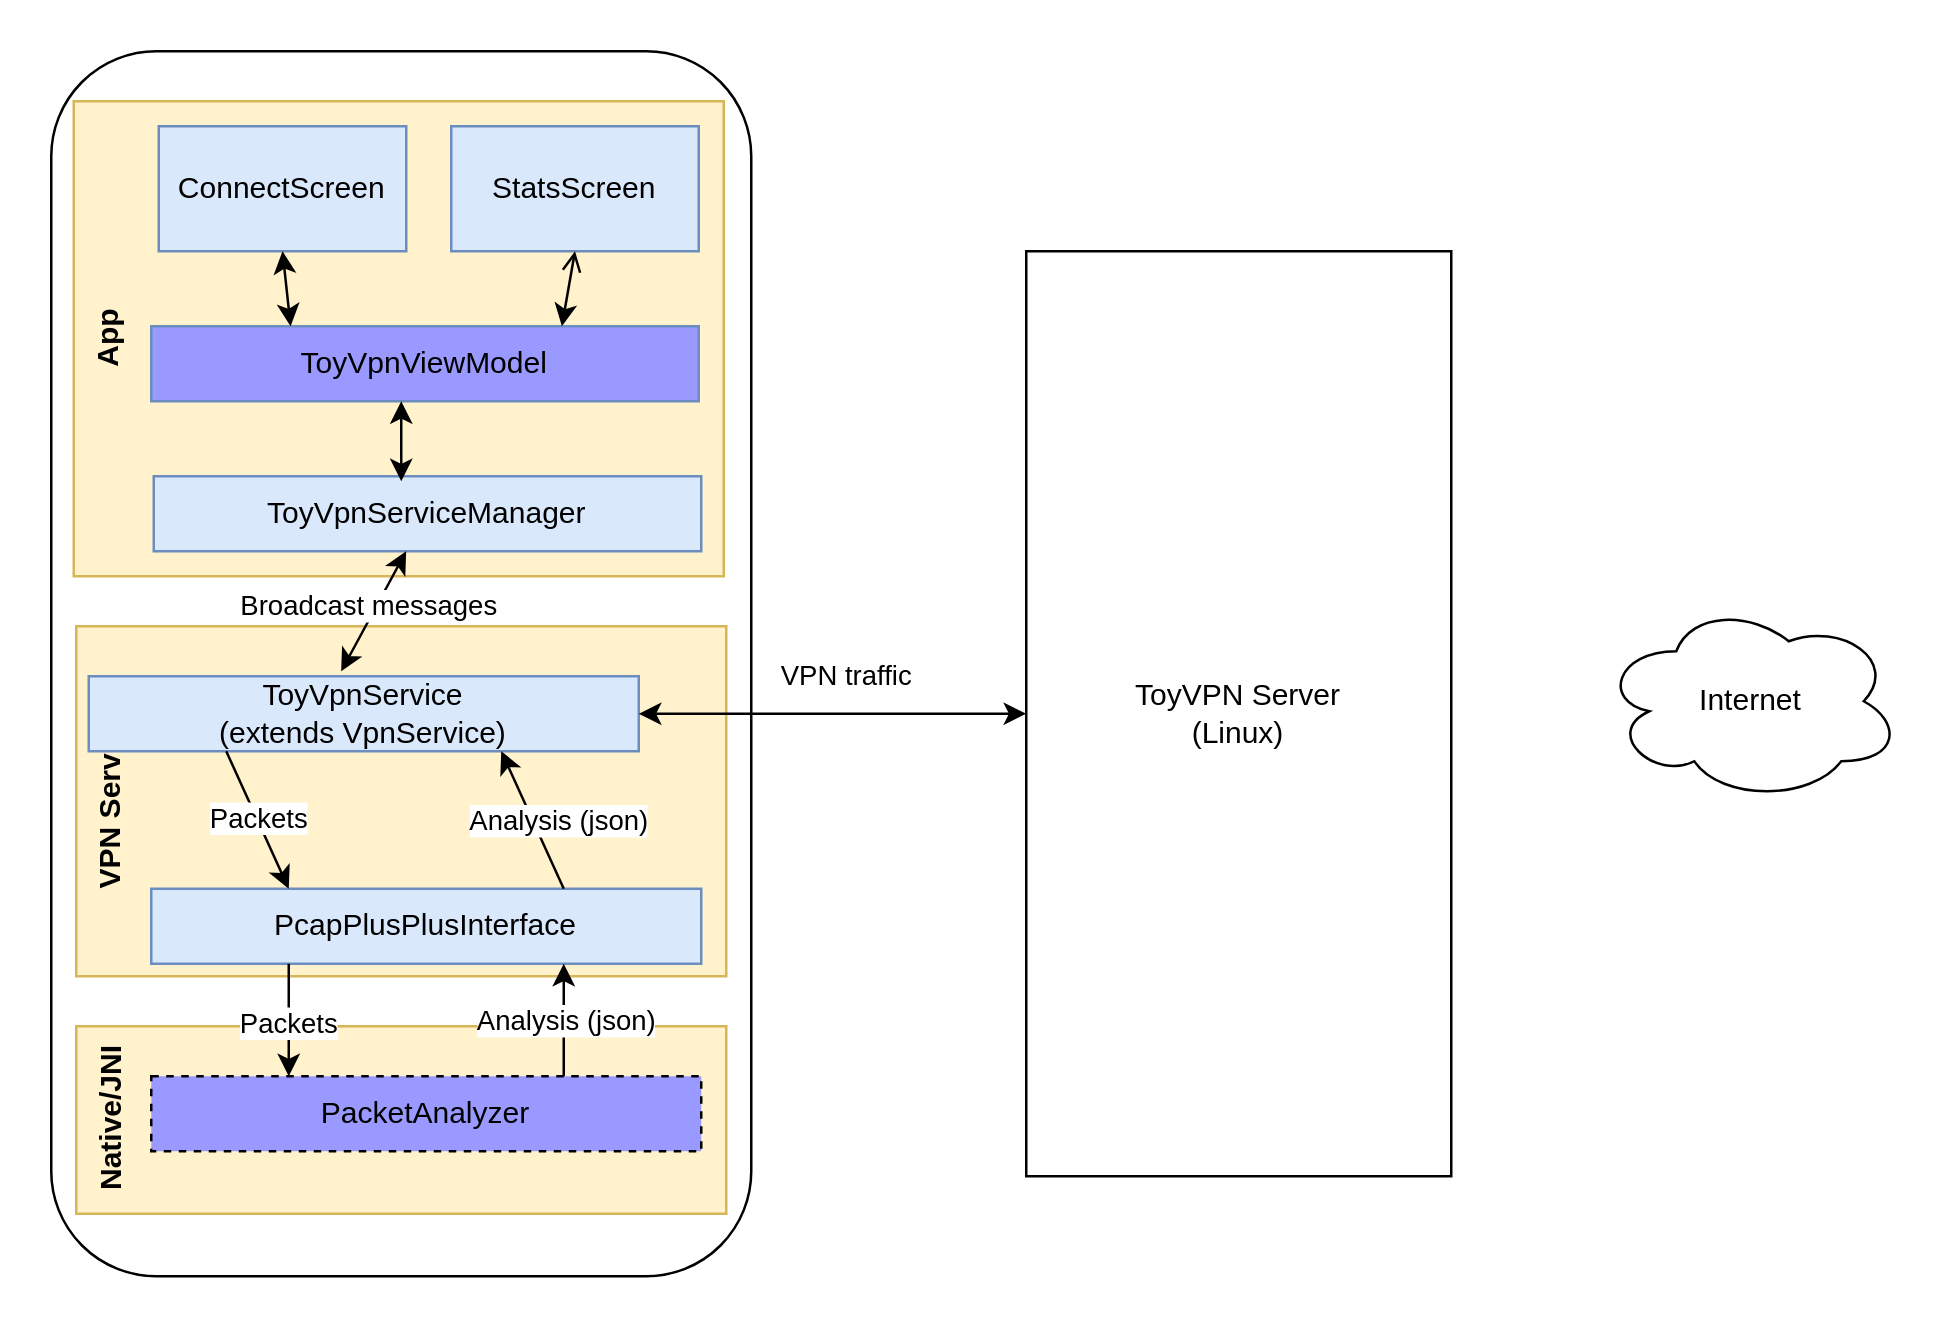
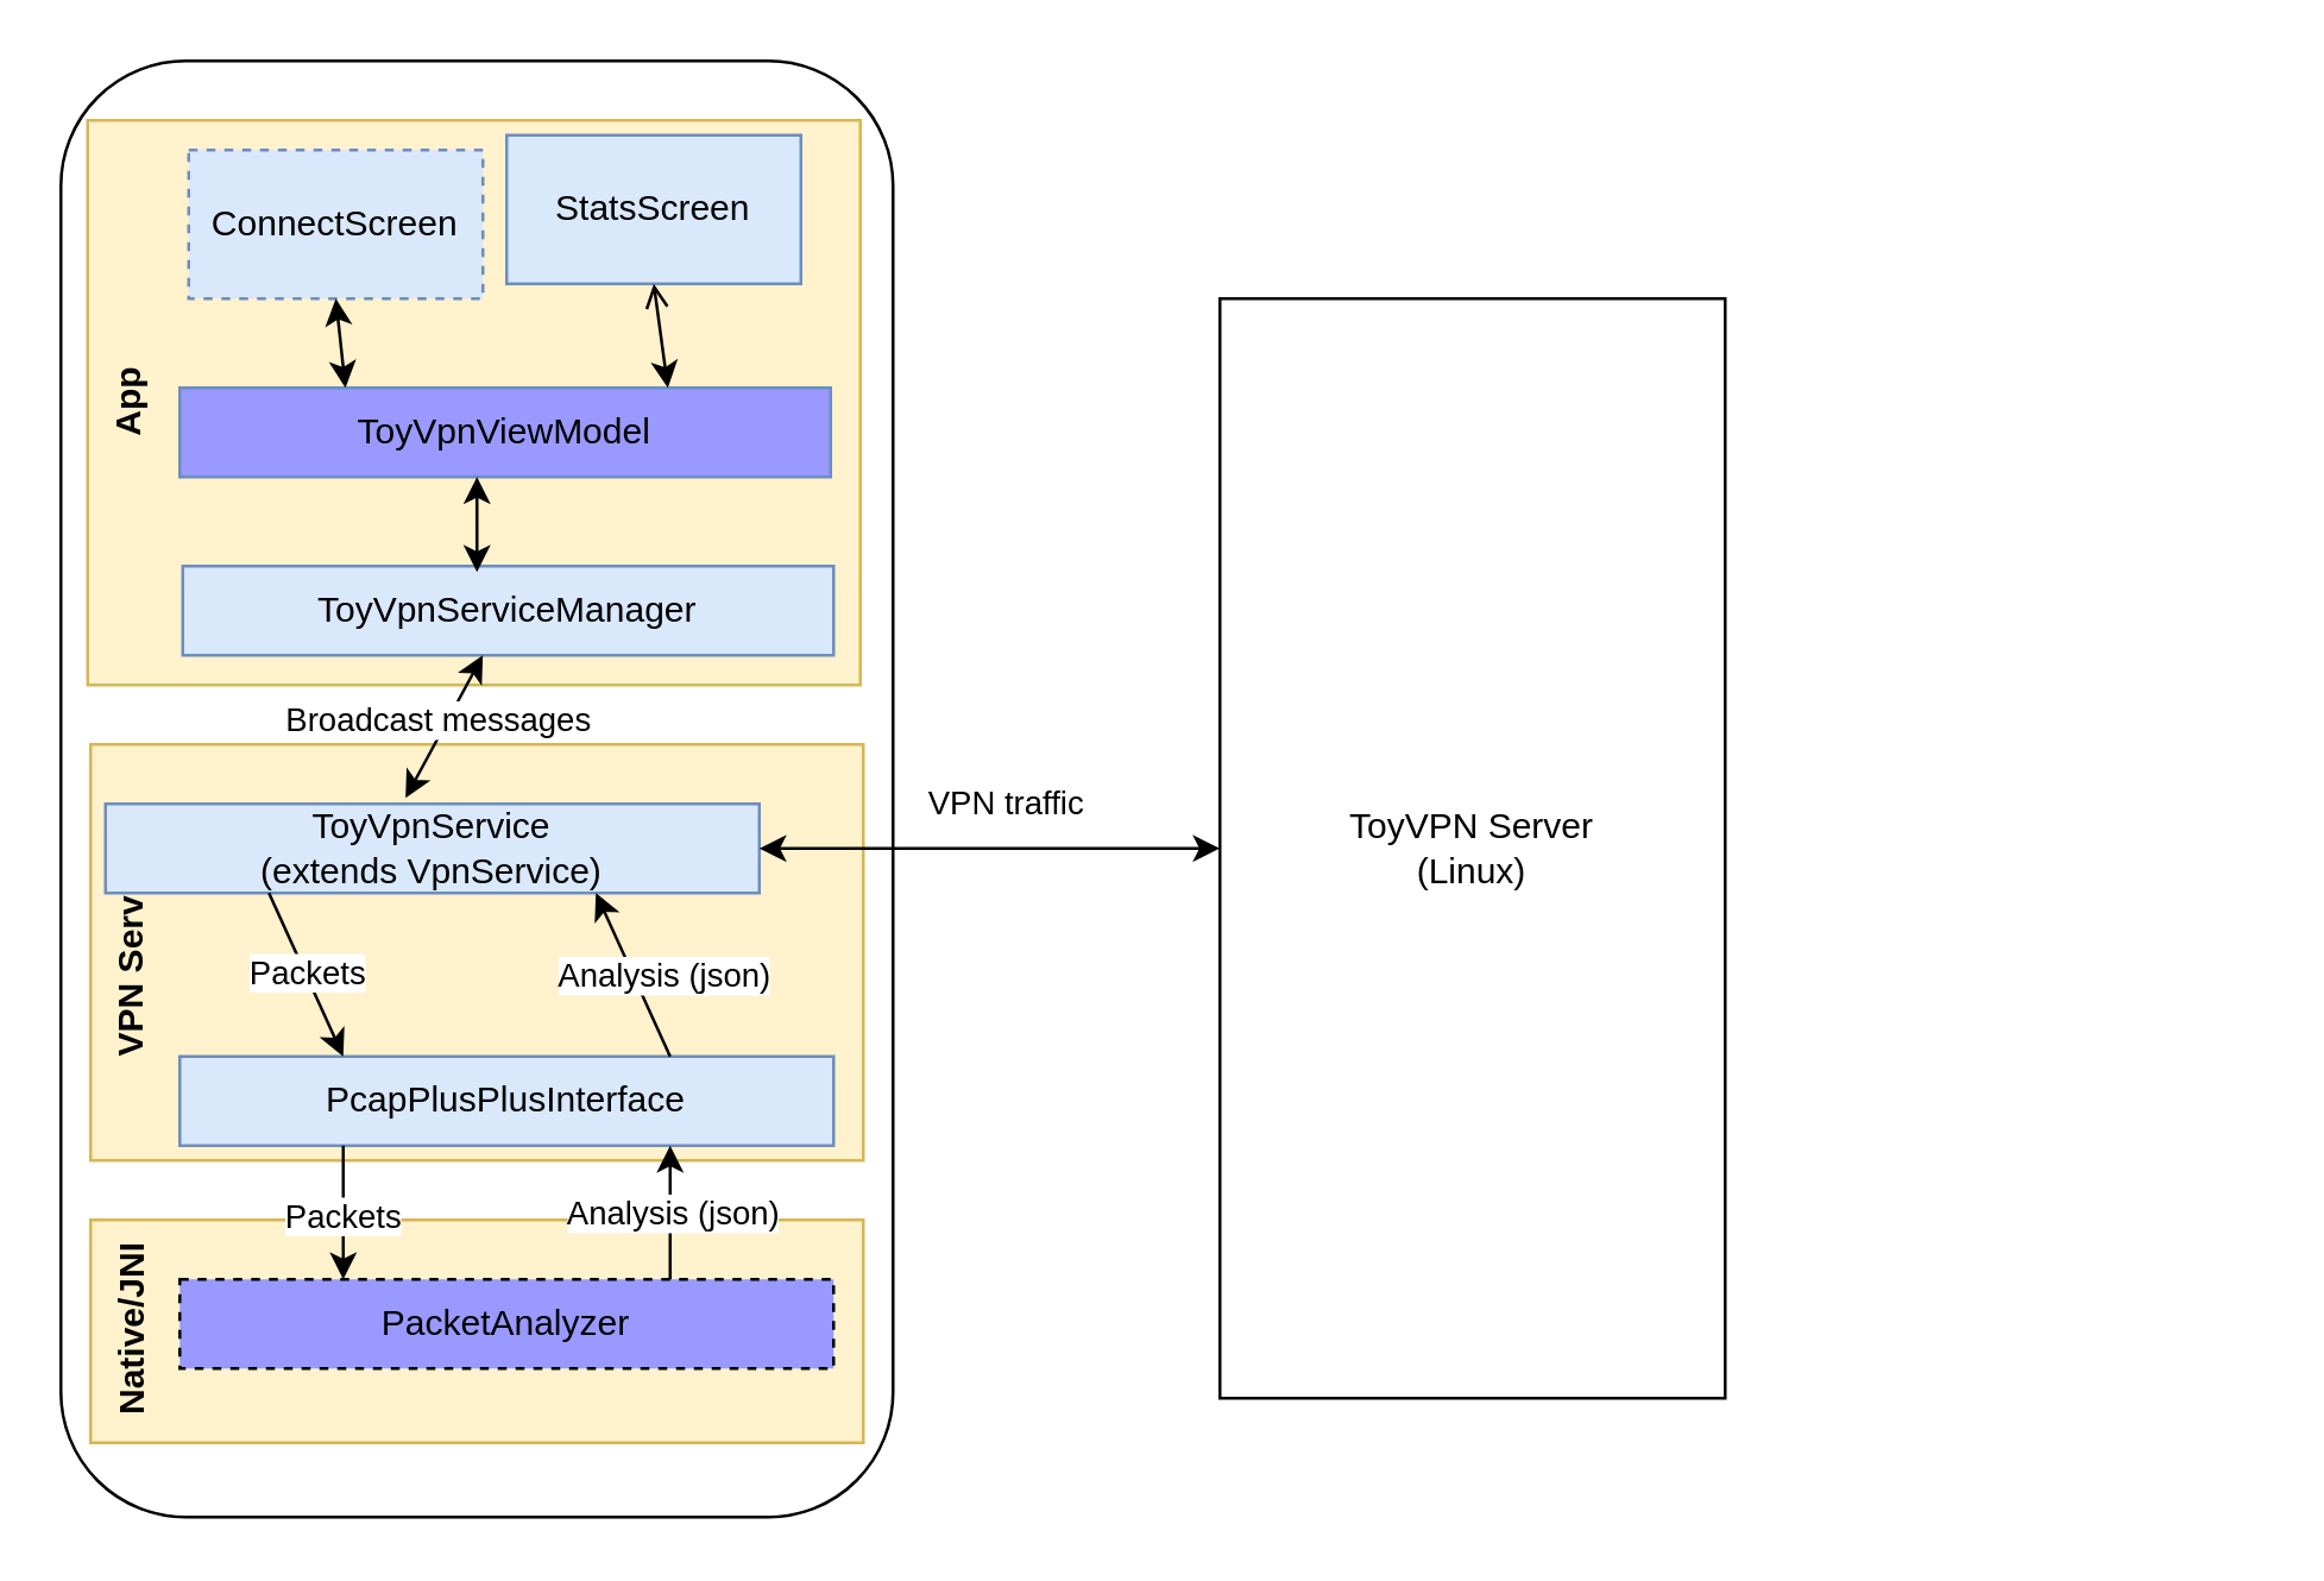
- <mxCell id="25" value="ConnectScreen" style="rounded=0;whiteSpace=wrap;html=1;fillColor=#dae8fc;strokeColor=#6c8ebf;" vertex="1" parent="1"><mxGeometry x="63" y="50" width="99" height="50" as="geometry" /></mxCell>
+ <mxCell id="25" value="ConnectScreen" style="rounded=0;whiteSpace=wrap;html=1;fillColor=#dae8fc;strokeColor=#6c8ebf;dashed=1;" vertex="1" parent="1"><mxGeometry x="63" y="50" width="99" height="50" as="geometry" /></mxCell>
- <mxCell id="26" value="StatsScreen" style="rounded=0;whiteSpace=wrap;html=1;fillColor=#dae8fc;strokeColor=#6c8ebf;" vertex="1" parent="1"><mxGeometry x="180" y="50" width="99" height="50" as="geometry" /></mxCell>
+ <mxCell id="26" value="StatsScreen" style="rounded=0;whiteSpace=wrap;html=1;fillColor=#dae8fc;strokeColor=#6c8ebf;" vertex="1" parent="1"><mxGeometry x="170" y="45" width="99" height="50" as="geometry" /></mxCell>
- <mxCell id="13" value="Internet" style="ellipse;shape=cloud;whiteSpace=wrap;html=1;" parent="1" vertex="1"><mxGeometry x="640" y="240" width="120" height="80" as="geometry" /></mxCell>
